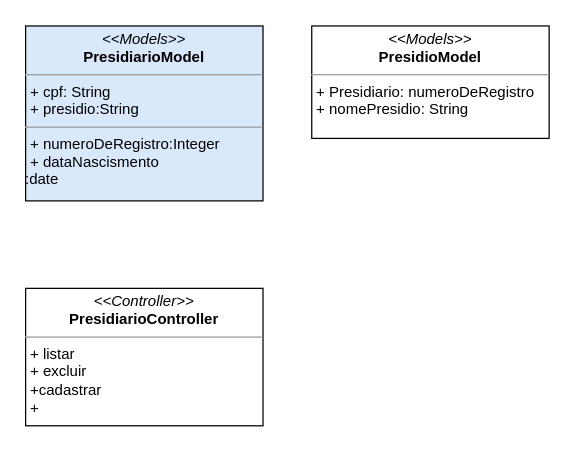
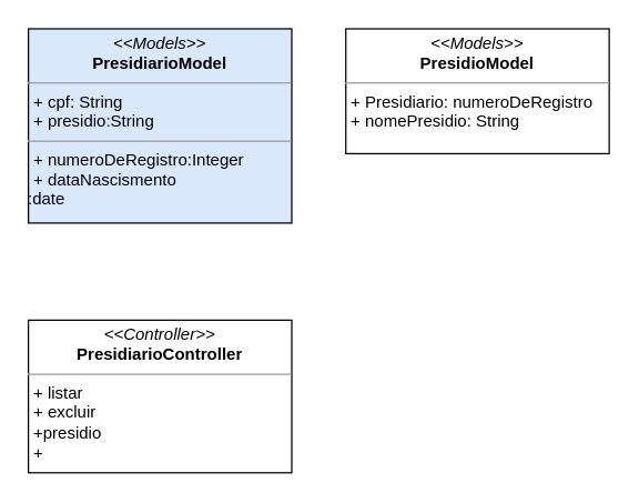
- <mxCell id="3" value="&lt;p style=&quot;margin:0px;margin-top:4px;text-align:center;&quot;&gt;&lt;i&gt;&amp;lt;&amp;lt;Controller&amp;gt;&amp;gt;&lt;/i&gt;&lt;br&gt;&lt;b&gt;PresidiarioController&lt;/b&gt;&lt;/p&gt;&lt;hr size=&quot;1&quot;&gt;&lt;p style=&quot;margin:0px;margin-left:4px;&quot;&gt;+ listar&lt;br&gt;+ excluir&lt;/p&gt;&lt;p style=&quot;margin:0px;margin-left:4px;&quot;&gt;+cadastrar&lt;/p&gt;&lt;p style=&quot;margin:0px;margin-left:4px;&quot;&gt;+&lt;/p&gt;&lt;p style=&quot;margin:0px;margin-left:4px;&quot;&gt;&lt;br&gt;&lt;/p&gt;" style="verticalAlign=top;align=left;overflow=fill;fontSize=12;fontFamily=Helvetica;html=1;whiteSpace=wrap;" vertex="1" parent="1"><mxGeometry x="20" y="230" width="190" height="110" as="geometry" /></mxCell>
+ <mxCell id="3" value="&lt;p style=&quot;margin:0px;margin-top:4px;text-align:center;&quot;&gt;&lt;i&gt;&amp;lt;&amp;lt;Controller&amp;gt;&amp;gt;&lt;/i&gt;&lt;br&gt;&lt;b&gt;PresidiarioController&lt;/b&gt;&lt;/p&gt;&lt;hr size=&quot;1&quot;&gt;&lt;p style=&quot;margin:0px;margin-left:4px;&quot;&gt;+ listar&lt;br&gt;+ excluir&lt;/p&gt;&lt;p style=&quot;margin:0px;margin-left:4px;&quot;&gt;+presidio&lt;/p&gt;&lt;p style=&quot;margin:0px;margin-left:4px;&quot;&gt;+&lt;/p&gt;&lt;p style=&quot;margin:0px;margin-left:4px;&quot;&gt;&lt;br&gt;&lt;/p&gt;" style="verticalAlign=top;align=left;overflow=fill;fontSize=12;fontFamily=Helvetica;html=1;whiteSpace=wrap;" vertex="1" parent="1"><mxGeometry x="20" y="230" width="190" height="110" as="geometry" /></mxCell>
